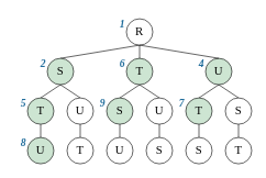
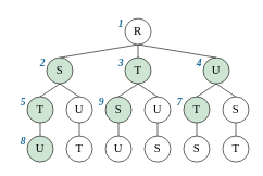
- <mxCell id="34" value="&lt;font size=&quot;1&quot; data-font-src=&quot;https://fonts.cdnfonts.com/css/linux-libertine&quot; face=&quot;Libertine&quot;&gt;&lt;i style=&quot;font-size: 16px;&quot;&gt;6&lt;/i&gt;&lt;/font&gt;" style="text;html=1;strokeColor=none;fillColor=none;align=center;verticalAlign=middle;whiteSpace=wrap;rounded=0;fontSize=14;fontColor=#226e9c;fontStyle=1" vertex="1" parent="1"><mxGeometry x="170" y="80" width="30" height="30" as="geometry" /></mxCell>
+ <mxCell id="34" value="&lt;font size=&quot;1&quot; data-font-src=&quot;https://fonts.cdnfonts.com/css/linux-libertine&quot; face=&quot;Libertine&quot;&gt;&lt;i style=&quot;font-size: 16px;&quot;&gt;3&lt;/i&gt;&lt;/font&gt;" style="text;html=1;strokeColor=none;fillColor=none;align=center;verticalAlign=middle;whiteSpace=wrap;rounded=0;fontSize=14;fontColor=#226e9c;fontStyle=1" vertex="1" parent="1"><mxGeometry x="170" y="80" width="30" height="30" as="geometry" /></mxCell>
